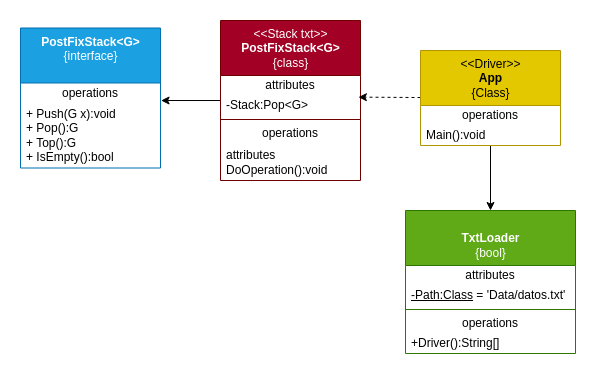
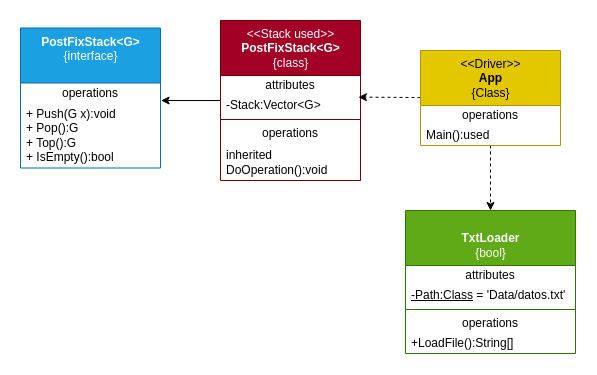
- <mxCell id="6" value="&amp;lt;&amp;lt;Stack txt&amp;gt;&amp;gt;&lt;br&gt;&lt;b&gt;PostFixStack&amp;lt;G&amp;gt;&lt;/b&gt;&lt;br&gt;{class}" style="swimlane;fontStyle=0;align=center;verticalAlign=top;childLayout=stackLayout;horizontal=1;startSize=55;horizontalStack=0;resizeParent=1;resizeParentMax=0;resizeLast=0;collapsible=0;marginBottom=0;html=1;fillColor=#a20025;fontColor=#ffffff;strokeColor=#6F0000;" vertex="1" parent="1"><mxGeometry x="220" y="20" width="140" height="160" as="geometry" /></mxCell>
+ <mxCell id="6" value="&amp;lt;&amp;lt;Stack used&amp;gt;&amp;gt;&lt;br&gt;&lt;b&gt;PostFixStack&amp;lt;G&amp;gt;&lt;/b&gt;&lt;br&gt;{class}" style="swimlane;fontStyle=0;align=center;verticalAlign=top;childLayout=stackLayout;horizontal=1;startSize=55;horizontalStack=0;resizeParent=1;resizeParentMax=0;resizeLast=0;collapsible=0;marginBottom=0;html=1;fillColor=#a20025;fontColor=#ffffff;strokeColor=#6F0000;" vertex="1" parent="1"><mxGeometry x="220" y="20" width="140" height="160" as="geometry" /></mxCell>
- <mxCell id="8" value="-Stack:Pop&amp;lt;G&amp;gt;" style="text;html=1;strokeColor=none;fillColor=none;align=left;verticalAlign=middle;spacingLeft=4;spacingRight=4;overflow=hidden;rotatable=0;points=[[0,0.5],[1,0.5]];portConstraint=eastwest;" vertex="1" parent="6"><mxGeometry y="75" width="140" height="20" as="geometry" /></mxCell>
+ <mxCell id="8" value="-Stack:Vector&amp;lt;G&amp;gt;" style="text;html=1;strokeColor=none;fillColor=none;align=left;verticalAlign=middle;spacingLeft=4;spacingRight=4;overflow=hidden;rotatable=0;points=[[0,0.5],[1,0.5]];portConstraint=eastwest;" vertex="1" parent="6"><mxGeometry y="75" width="140" height="20" as="geometry" /></mxCell>
- <mxCell id="22" value="Main():void" style="text;html=1;strokeColor=none;fillColor=none;align=left;verticalAlign=middle;spacingLeft=4;spacingRight=4;overflow=hidden;rotatable=0;points=[[0,0.5],[1,0.5]];portConstraint=eastwest;" vertex="1" parent="20"><mxGeometry y="75" width="140" height="20" as="geometry" /></mxCell>
+ <mxCell id="22" value="Main():used" style="text;html=1;strokeColor=none;fillColor=none;align=left;verticalAlign=middle;spacingLeft=4;spacingRight=4;overflow=hidden;rotatable=0;points=[[0,0.5],[1,0.5]];portConstraint=eastwest;" vertex="1" parent="20"><mxGeometry y="75" width="140" height="20" as="geometry" /></mxCell>
- <mxCell id="11" value="attributes&amp;nbsp;&lt;br&gt;DoOperation():void" style="text;html=1;strokeColor=none;fillColor=none;align=left;verticalAlign=middle;spacingLeft=4;spacingRight=4;overflow=hidden;rotatable=0;points=[[0,0.5],[1,0.5]];portConstraint=eastwest;" vertex="1" parent="6"><mxGeometry y="123" width="140" height="37" as="geometry" /></mxCell>
+ <mxCell id="11" value="inherited&amp;nbsp;&lt;br&gt;DoOperation():void" style="text;html=1;strokeColor=none;fillColor=none;align=left;verticalAlign=middle;spacingLeft=4;spacingRight=4;overflow=hidden;rotatable=0;points=[[0,0.5],[1,0.5]];portConstraint=eastwest;" vertex="1" parent="6"><mxGeometry y="123" width="140" height="37" as="geometry" /></mxCell>
- <mxCell id="19" style="edgeStyle=none;html=1;" edge="1" parent="1" source="20" target="12"><mxGeometry relative="1" as="geometry" /></mxCell>
+ <mxCell id="19" style="edgeStyle=none;html=1;dashed=1;" edge="1" parent="1" source="20" target="12"><mxGeometry relative="1" as="geometry" /></mxCell>
- <mxCell id="17" value="+Driver():String[]" style="text;html=1;strokeColor=none;fillColor=none;align=left;verticalAlign=middle;spacingLeft=4;spacingRight=4;overflow=hidden;rotatable=0;points=[[0,0.5],[1,0.5]];portConstraint=eastwest;" vertex="1" parent="12"><mxGeometry y="123" width="170" height="20" as="geometry" /></mxCell>
+ <mxCell id="17" value="+LoadFile():String[]" style="text;html=1;strokeColor=none;fillColor=none;align=left;verticalAlign=middle;spacingLeft=4;spacingRight=4;overflow=hidden;rotatable=0;points=[[0,0.5],[1,0.5]];portConstraint=eastwest;" vertex="1" parent="12"><mxGeometry y="123" width="170" height="20" as="geometry" /></mxCell>
